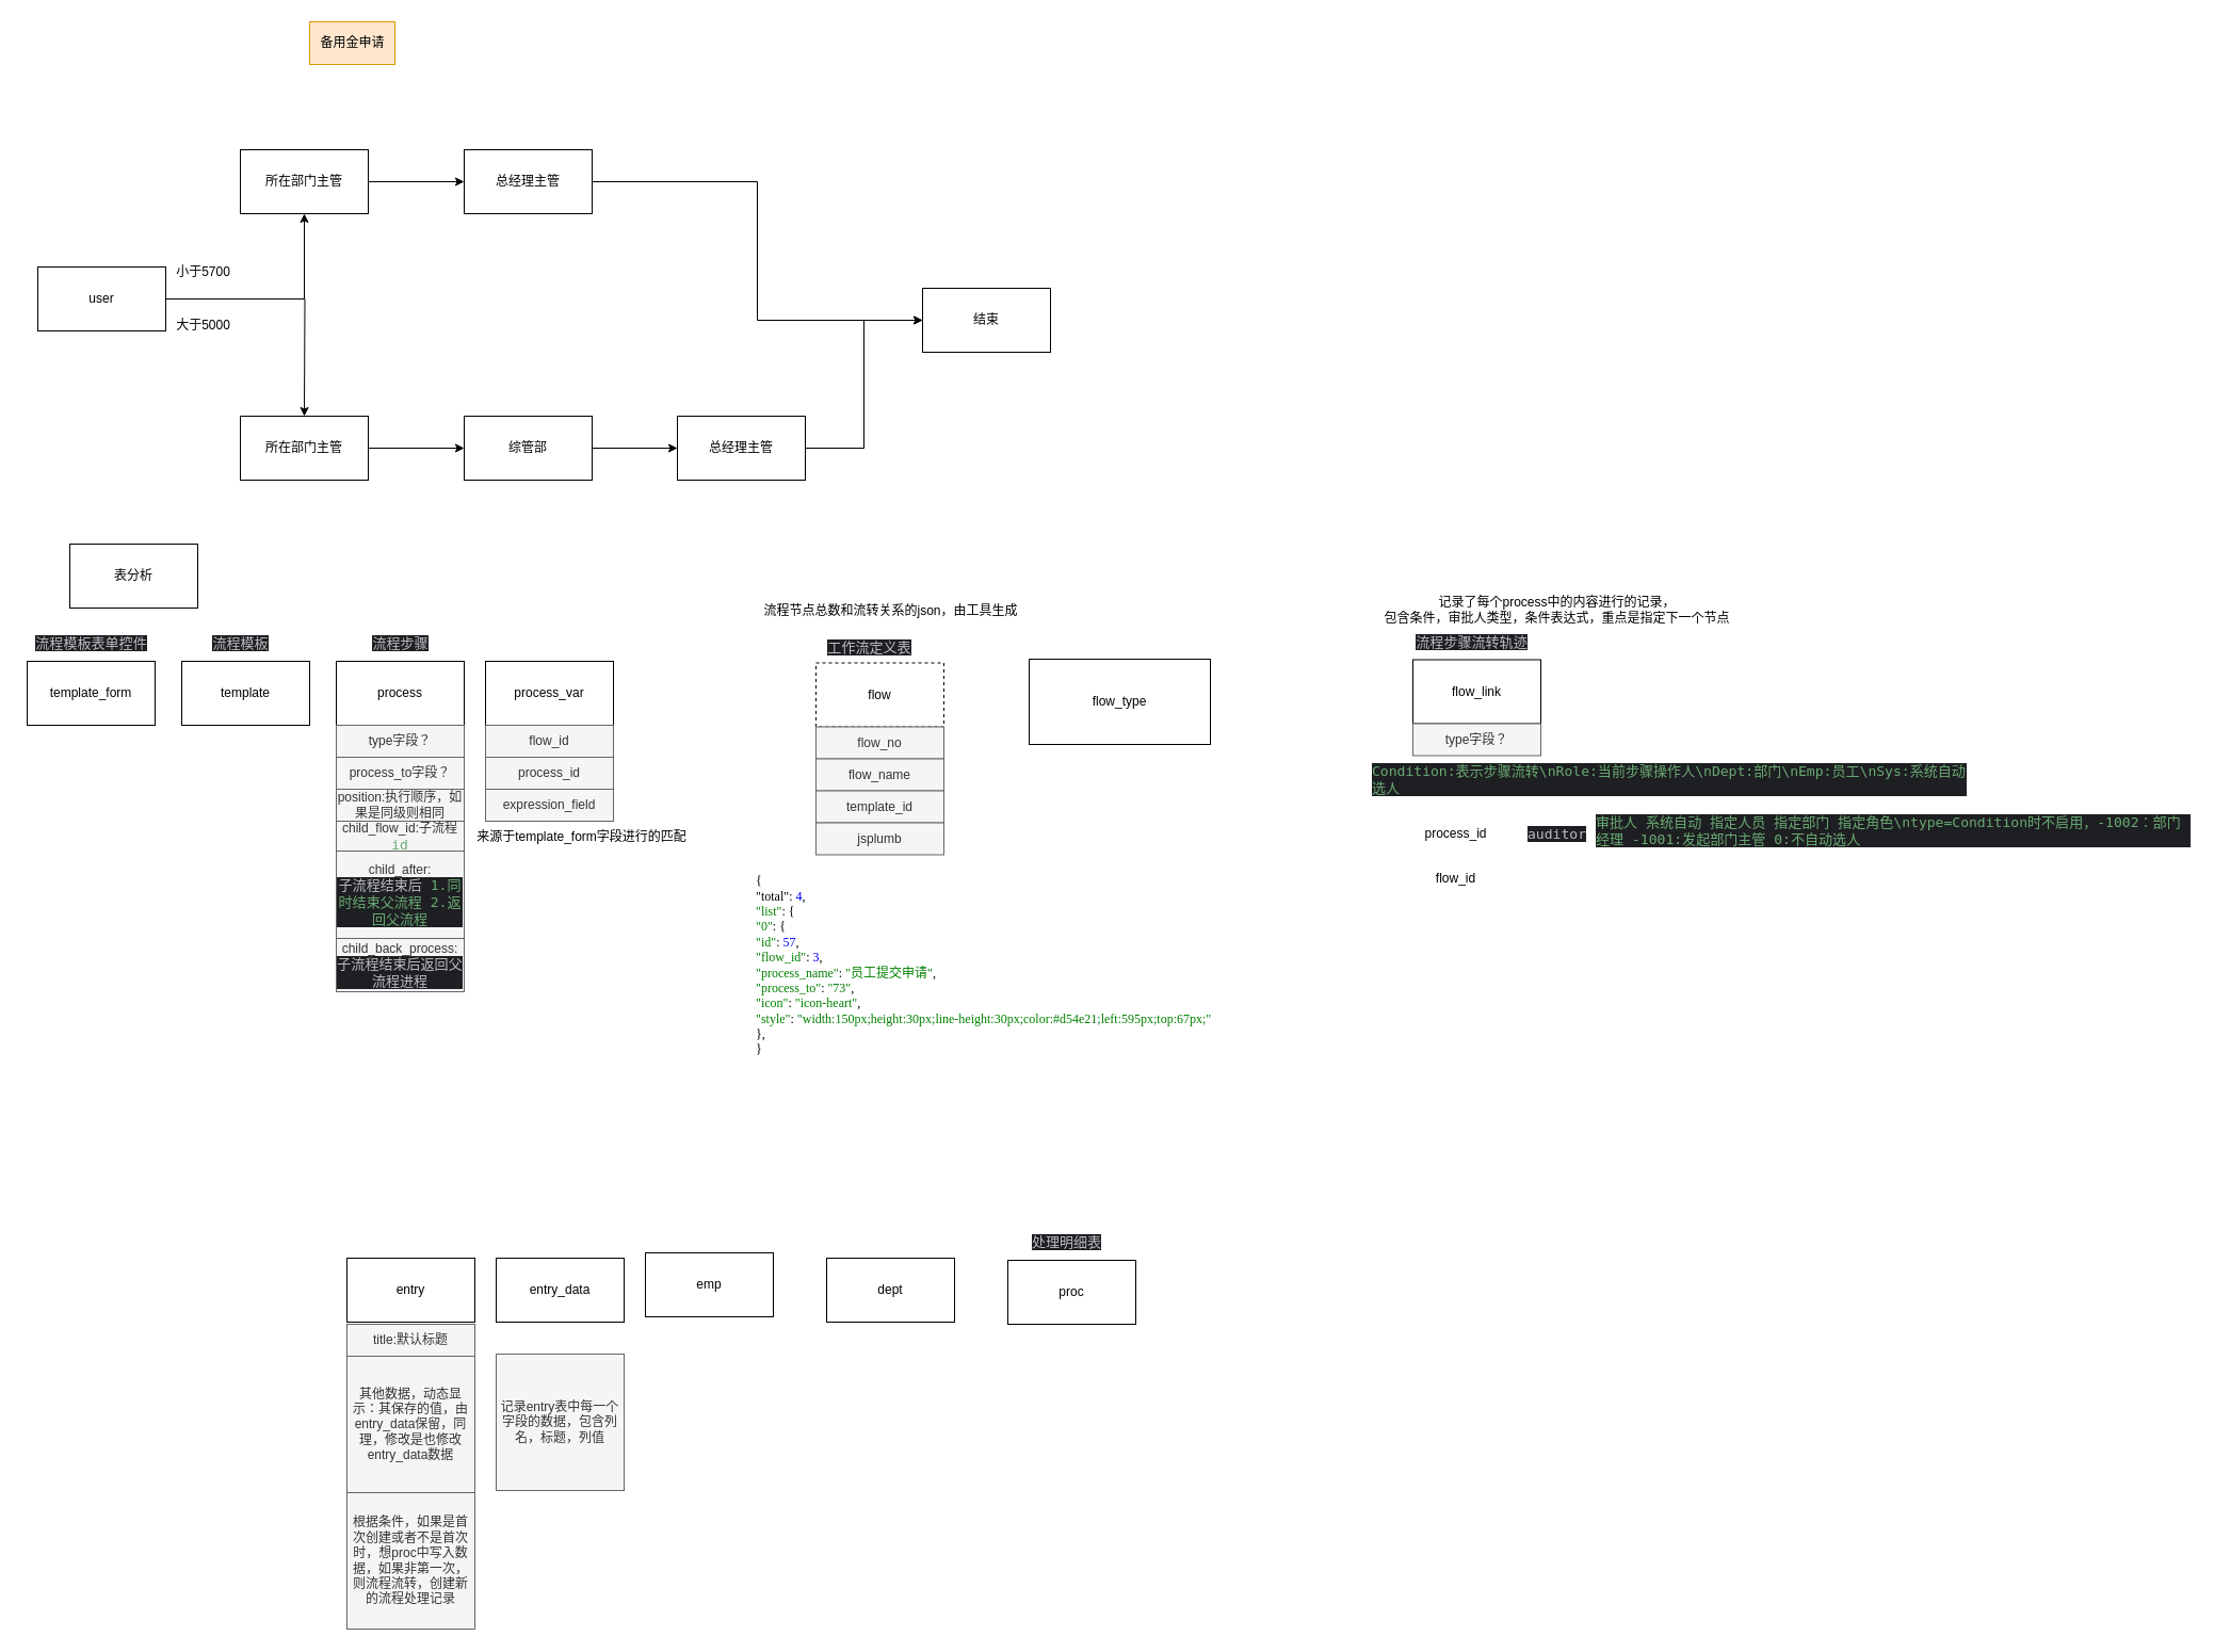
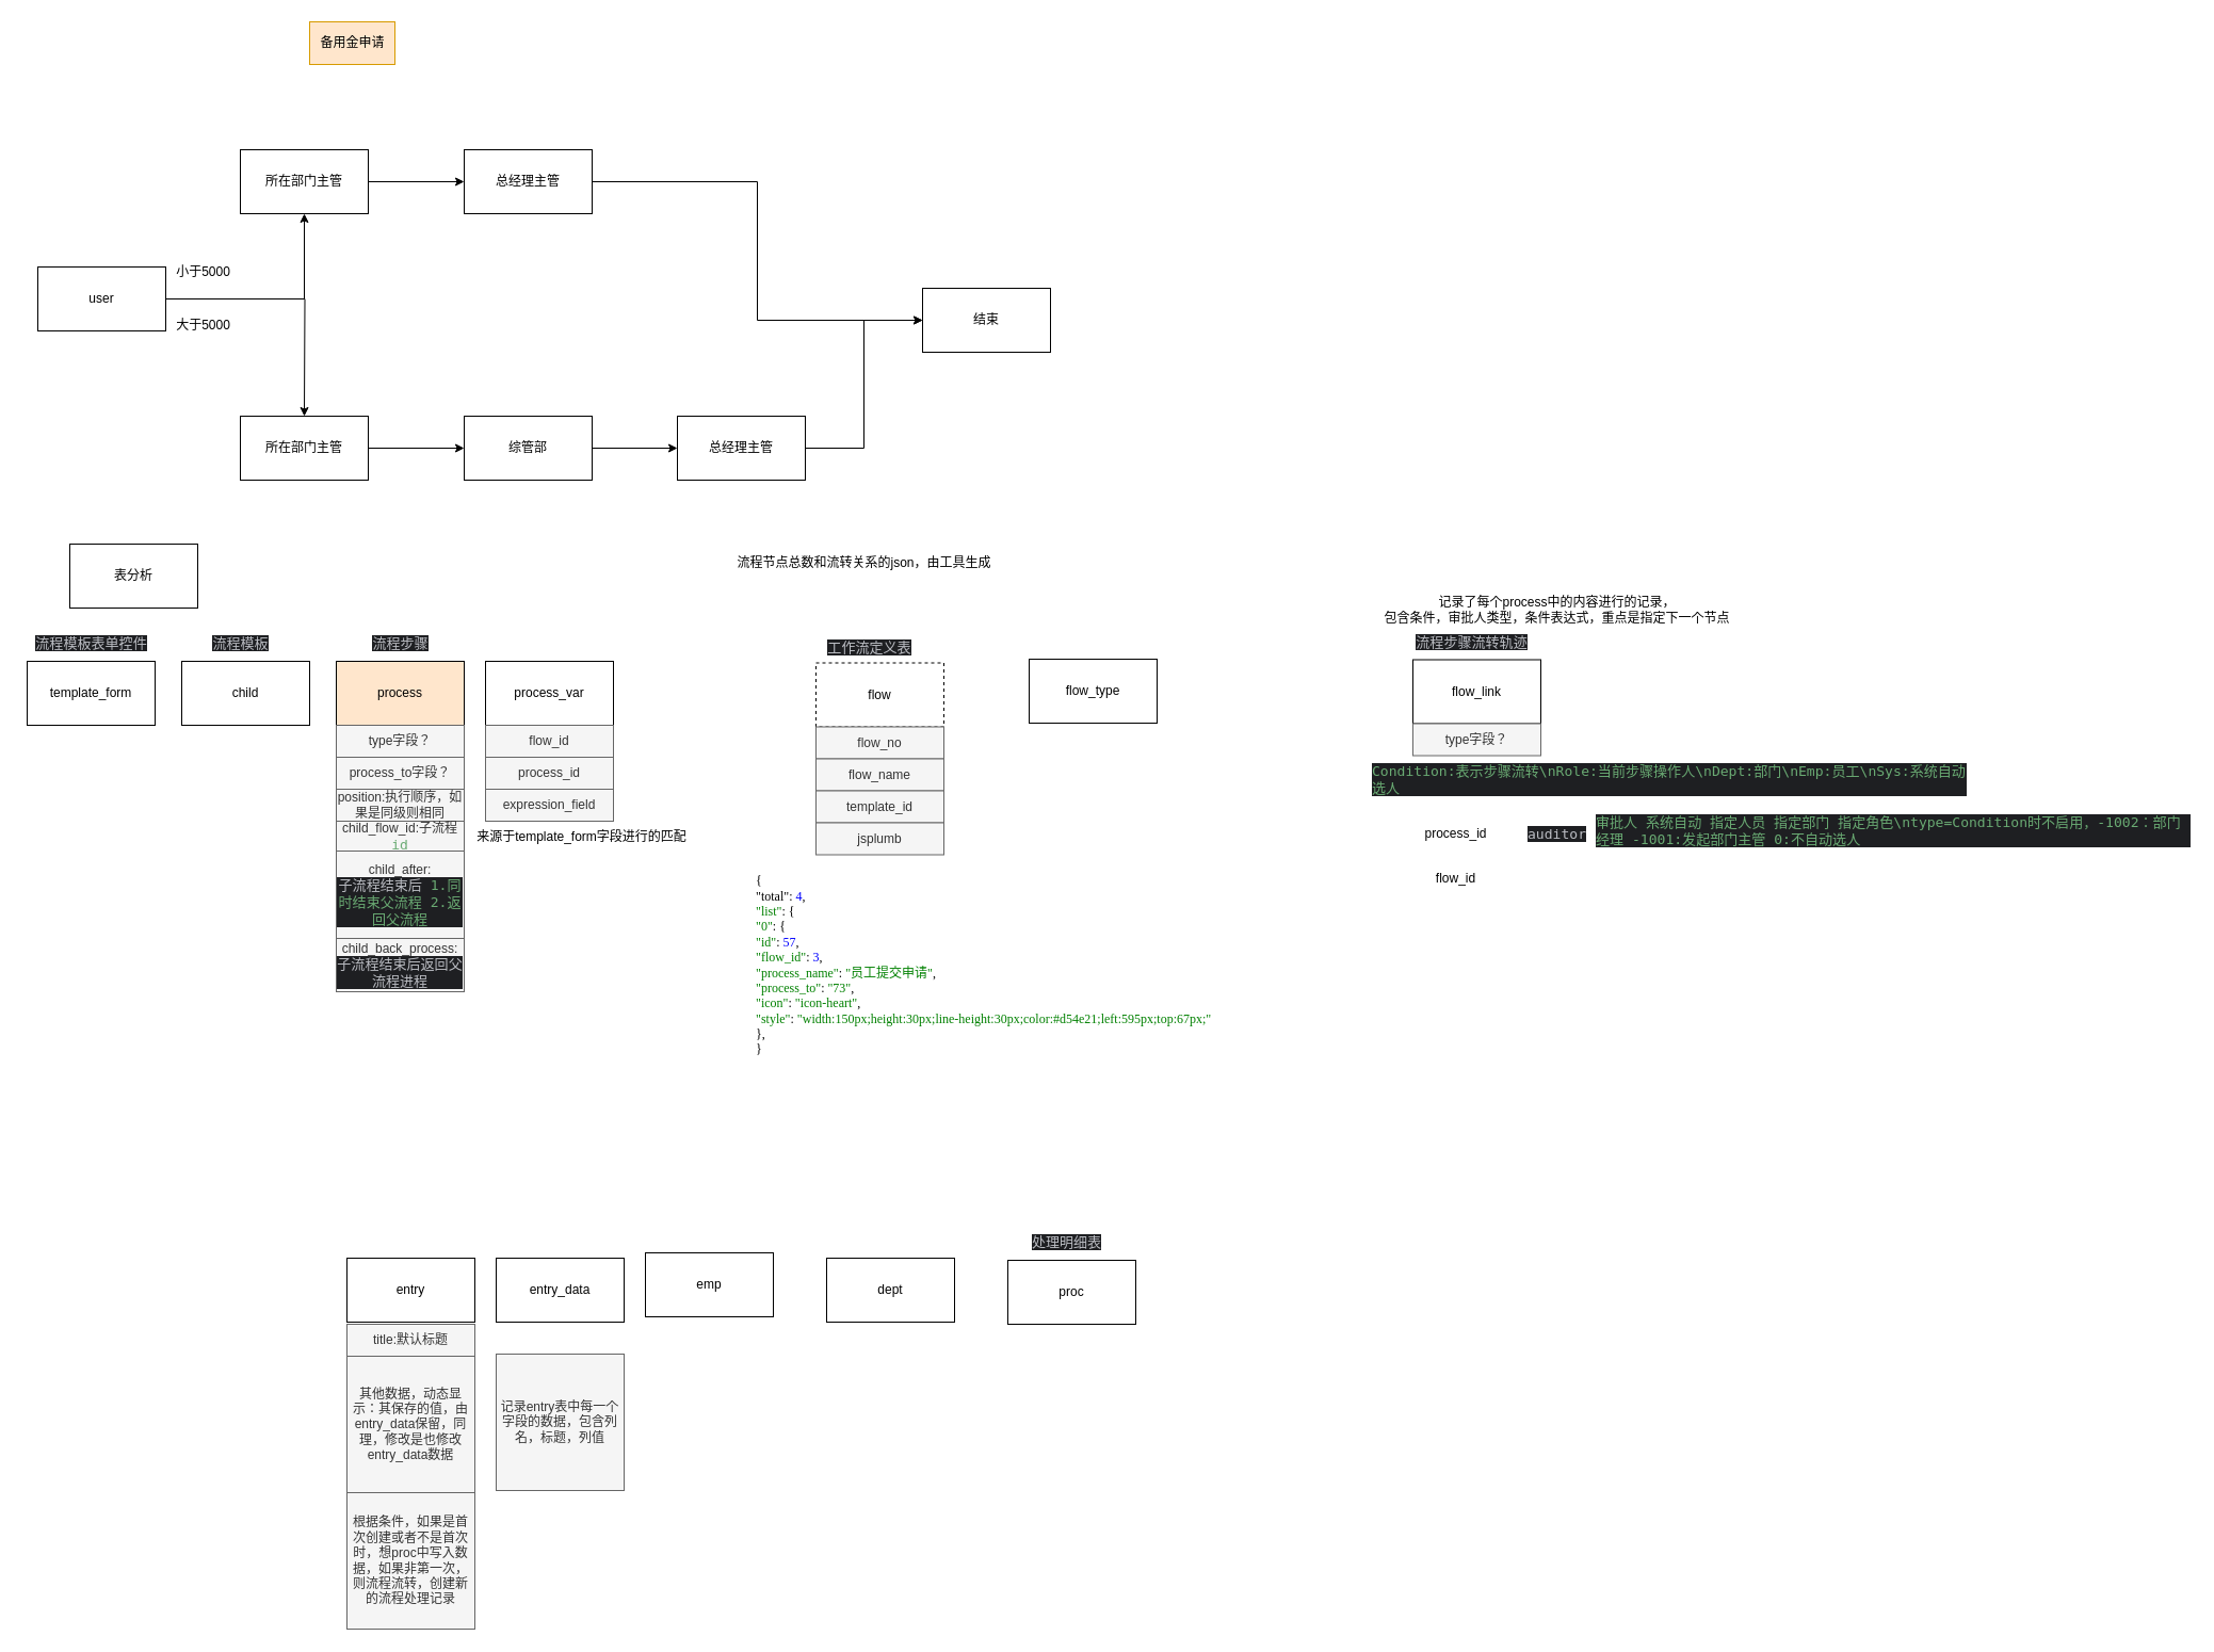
- <mxCell id="17" value="小于5700" style="text;html=1;align=center;verticalAlign=middle;resizable=0;points=[];autosize=1;strokeColor=none;fillColor=none;" parent="1" vertex="1"><mxGeometry x="155" y="240" width="70" height="30" as="geometry" /></mxCell>
+ <mxCell id="17" value="小于5000" style="text;html=1;align=center;verticalAlign=middle;resizable=0;points=[];autosize=1;strokeColor=none;fillColor=none;" parent="1" vertex="1"><mxGeometry x="155" y="240" width="70" height="30" as="geometry" /></mxCell>
- <mxCell id="43" value="流程节点总数和流转关系的json，由工具生成" style="text;html=1;align=center;verticalAlign=middle;resizable=0;points=[];autosize=1;strokeColor=none;fillColor=none;" vertex="1" parent="1"><mxGeometry x="705" y="558" width="260" height="30" as="geometry" /></mxCell>
+ <mxCell id="43" value="流程节点总数和流转关系的json，由工具生成" style="text;html=1;align=center;verticalAlign=middle;resizable=0;points=[];autosize=1;strokeColor=none;fillColor=none;" vertex="1" parent="1"><mxGeometry x="680" y="513" width="260" height="30" as="geometry" /></mxCell>
- <mxCell id="21" value="template" style="rounded=0;whiteSpace=wrap;html=1;" vertex="1" parent="1"><mxGeometry x="170" y="620" width="120" height="60" as="geometry" /></mxCell>
+ <mxCell id="21" value="child" style="rounded=0;whiteSpace=wrap;html=1;" vertex="1" parent="1"><mxGeometry x="170" y="620" width="120" height="60" as="geometry" /></mxCell>
- <mxCell id="22" value="process" style="rounded=0;whiteSpace=wrap;html=1;" vertex="1" parent="1"><mxGeometry x="315" y="620" width="120" height="60" as="geometry" /></mxCell>
+ <mxCell id="22" value="process" style="rounded=0;whiteSpace=wrap;html=1;fillColor=#ffe6cc;" vertex="1" parent="1"><mxGeometry x="315" y="620" width="120" height="60" as="geometry" /></mxCell>
- <mxCell id="27" value="flow_type" style="rounded=0;whiteSpace=wrap;html=1;" vertex="1" parent="1"><mxGeometry x="965" y="618" width="170" height="80" as="geometry" /></mxCell>
+ <mxCell id="27" value="flow_type" style="rounded=0;whiteSpace=wrap;html=1;" vertex="1" parent="1"><mxGeometry x="965" y="618" width="120" height="60" as="geometry" /></mxCell>
